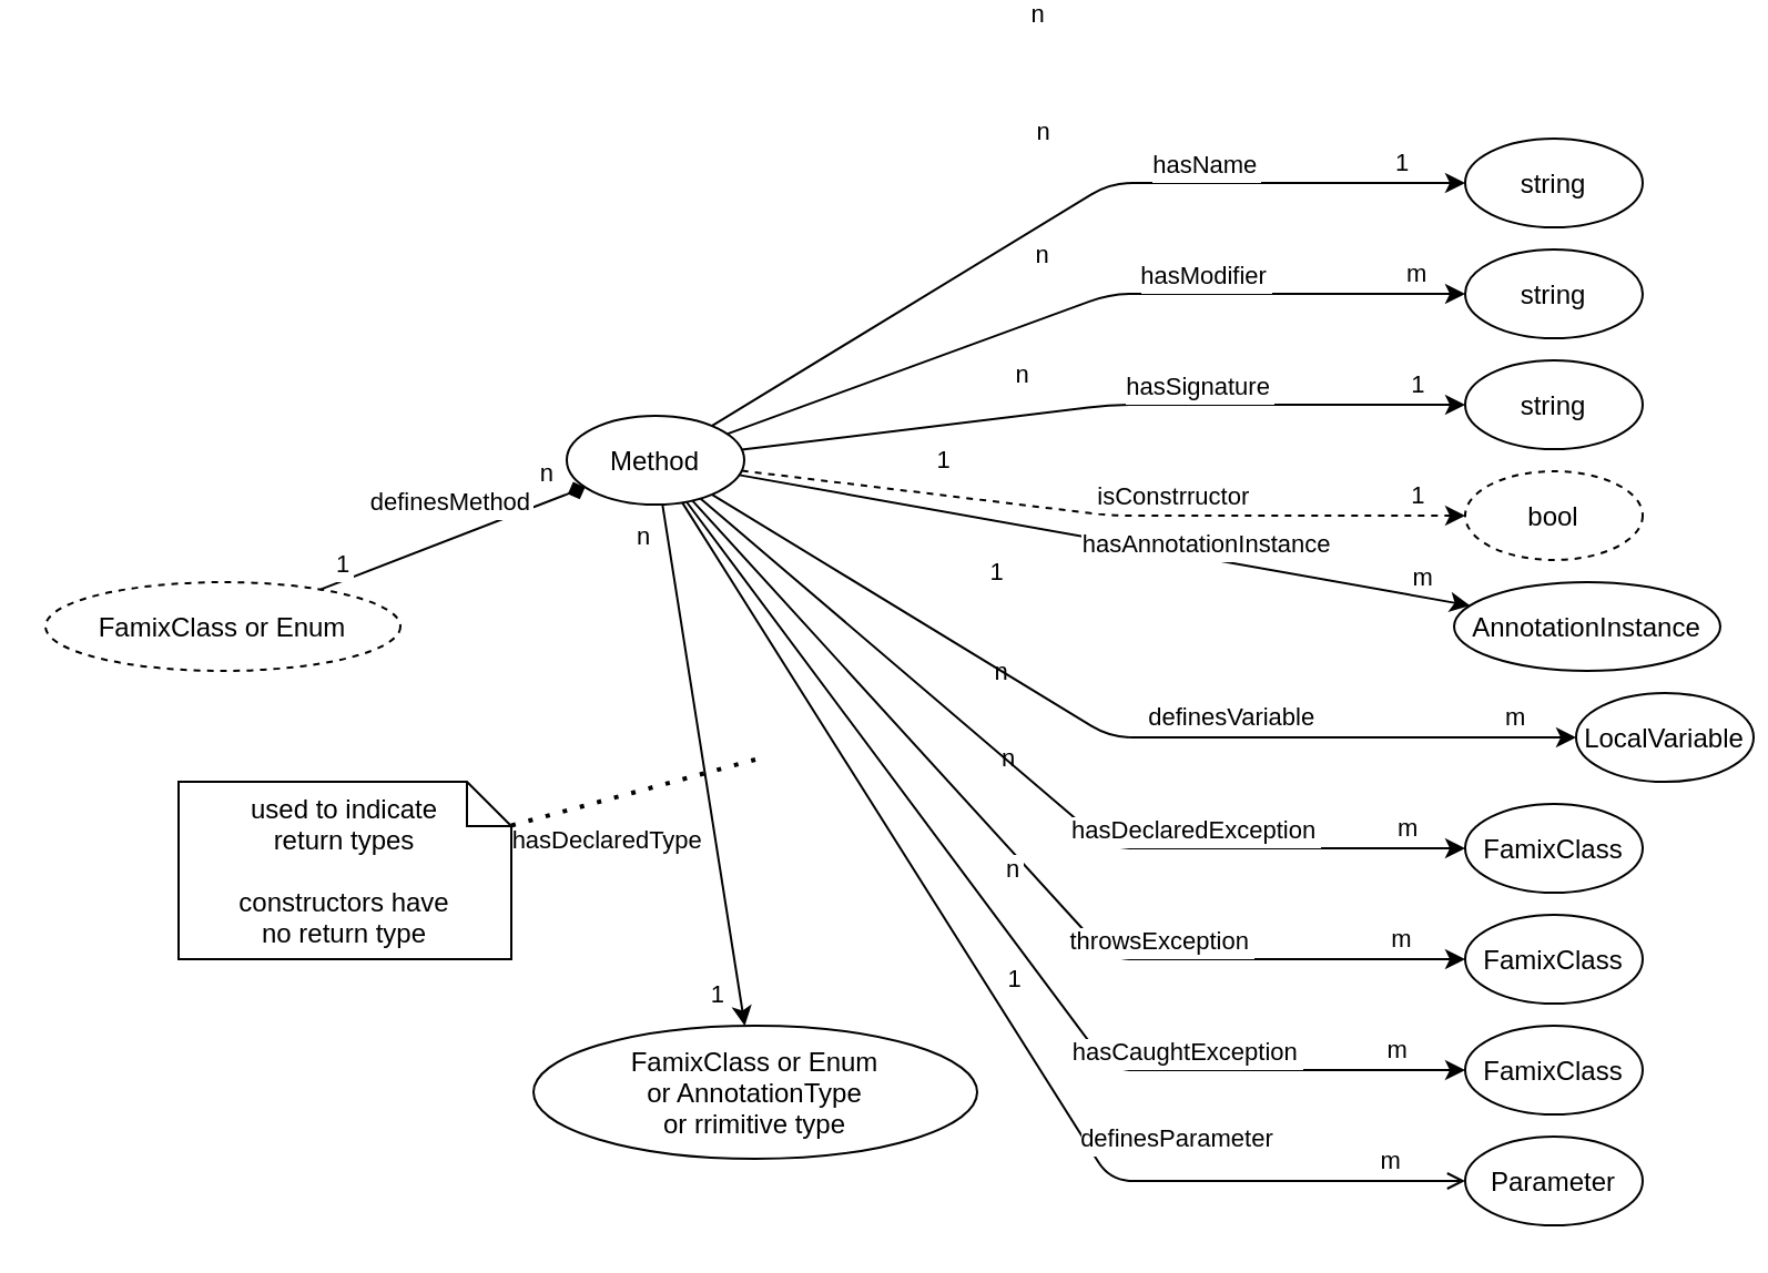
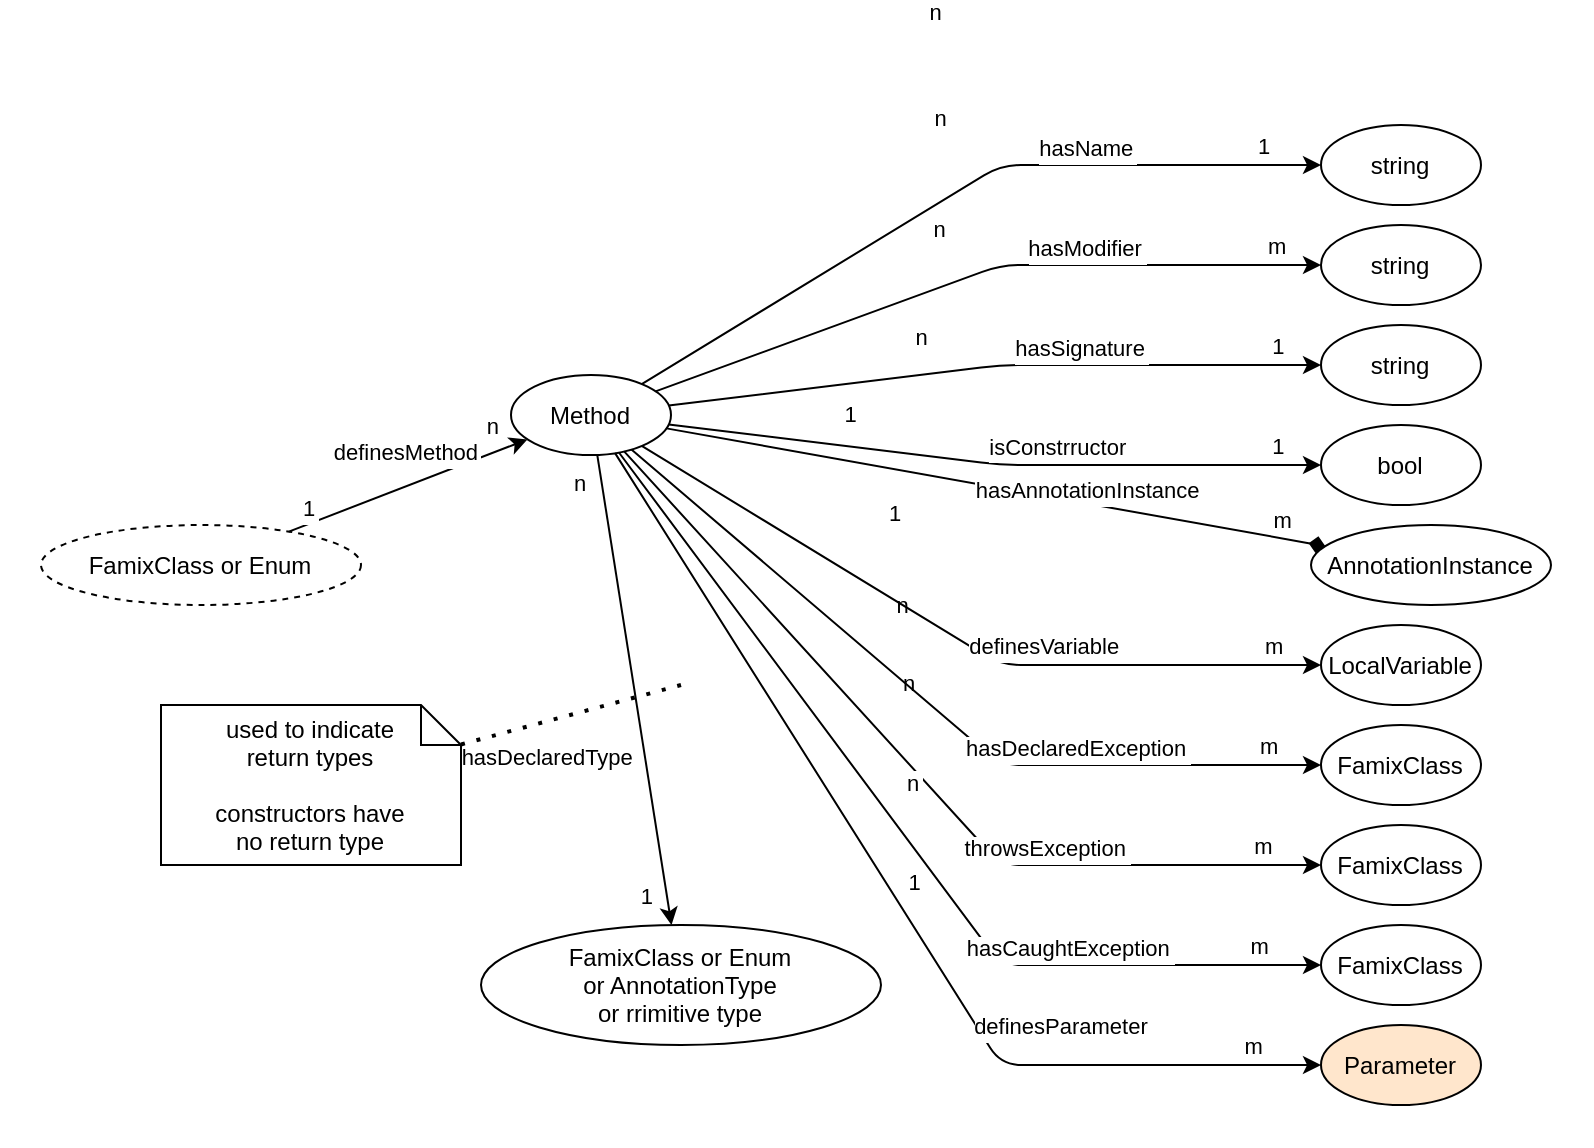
- <mxCell id="23" value="" style="endArrow=diamond;" parent="1" source="22" target="2" edge="1"><mxGeometry width="50" height="50" relative="1" as="geometry"><mxPoint x="150" y="70" as="sourcePoint" /><mxPoint x="430" y="70" as="targetPoint" /></mxGeometry></mxCell>
+ <mxCell id="23" value="" style="endArrow=classic;" parent="1" source="22" target="2" edge="1"><mxGeometry width="50" height="50" relative="1" as="geometry"><mxPoint x="150" y="70" as="sourcePoint" /><mxPoint x="430" y="70" as="targetPoint" /></mxGeometry></mxCell>
- <mxCell id="27" value="" style="endArrow=classic;dashed=1;" parent="1" source="2" target="6" edge="1"><mxGeometry width="50" height="50" relative="1" as="geometry"><mxPoint x="150" y="70" as="sourcePoint" /><mxPoint x="430" y="70" as="targetPoint" /><Array as="points"><mxPoint x="500" y="190" /></Array></mxGeometry></mxCell>
+ <mxCell id="27" value="" style="endArrow=classic;" parent="1" source="2" target="6" edge="1"><mxGeometry width="50" height="50" relative="1" as="geometry"><mxPoint x="150" y="70" as="sourcePoint" /><mxPoint x="430" y="70" as="targetPoint" /><Array as="points"><mxPoint x="500" y="190" /></Array></mxGeometry></mxCell>
- <mxCell id="6" value="bool" style="ellipse;dashed=1;" parent="1" vertex="1"><mxGeometry x="660" y="170" width="80" height="40" as="geometry" /></mxCell>
+ <mxCell id="6" value="bool" style="ellipse;" parent="1" vertex="1"><mxGeometry x="660" y="170" width="80" height="40" as="geometry" /></mxCell>
- <mxCell id="9" value="" style="endArrow=classic;" parent="1" source="2" target="5" edge="1"><mxGeometry width="50" height="50" relative="1" as="geometry"><mxPoint x="140" y="60" as="sourcePoint" /><mxPoint x="420" y="60" as="targetPoint" /></mxGeometry></mxCell>
+ <mxCell id="9" value="" style="endArrow=diamond;" parent="1" source="2" target="5" edge="1"><mxGeometry width="50" height="50" relative="1" as="geometry"><mxPoint x="140" y="60" as="sourcePoint" /><mxPoint x="420" y="60" as="targetPoint" /></mxGeometry></mxCell>
- <mxCell id="56" value="LocalVariable" style="ellipse;" parent="1" vertex="1"><mxGeometry x="710" y="270" width="80" height="40" as="geometry" /></mxCell>
+ <mxCell id="56" value="LocalVariable" style="ellipse;" parent="1" vertex="1"><mxGeometry x="660" y="270" width="80" height="40" as="geometry" /></mxCell>
- <mxCell id="57" value="" style="endArrow=open;" parent="1" source="2" target="3" edge="1"><mxGeometry width="50" height="50" relative="1" as="geometry"><mxPoint x="150" y="70" as="sourcePoint" /><mxPoint x="430" y="70" as="targetPoint" /><Array as="points"><mxPoint x="500" y="490" /></Array></mxGeometry></mxCell>
+ <mxCell id="57" value="" style="endArrow=classic;" parent="1" source="2" target="3" edge="1"><mxGeometry width="50" height="50" relative="1" as="geometry"><mxPoint x="150" y="70" as="sourcePoint" /><mxPoint x="430" y="70" as="targetPoint" /><Array as="points"><mxPoint x="500" y="490" /></Array></mxGeometry></mxCell>
- <mxCell id="3" value="Parameter" style="ellipse;" parent="1" vertex="1"><mxGeometry x="660" y="470" width="80" height="40" as="geometry" /></mxCell>
+ <mxCell id="3" value="Parameter" style="ellipse;fillColor=#ffe6cc;" parent="1" vertex="1"><mxGeometry x="660" y="470" width="80" height="40" as="geometry" /></mxCell>
